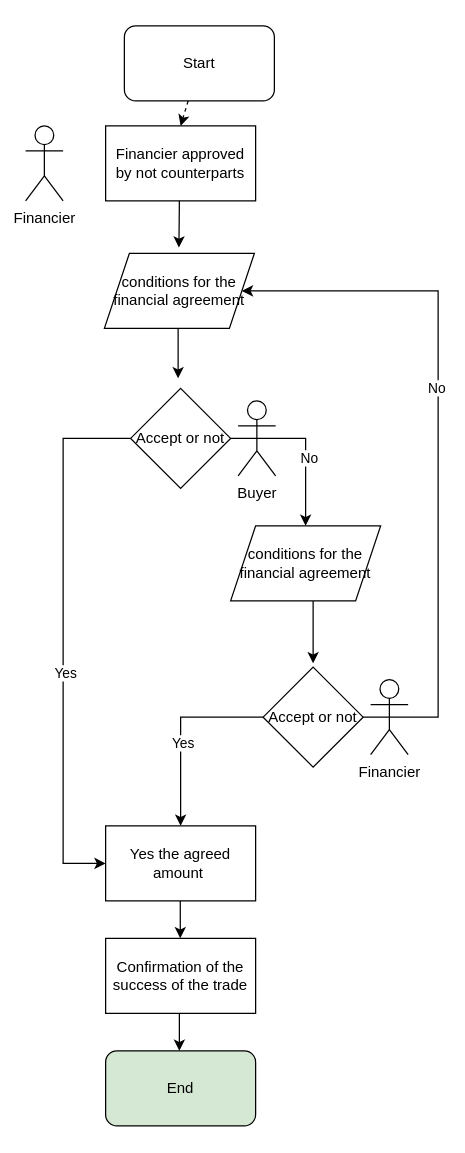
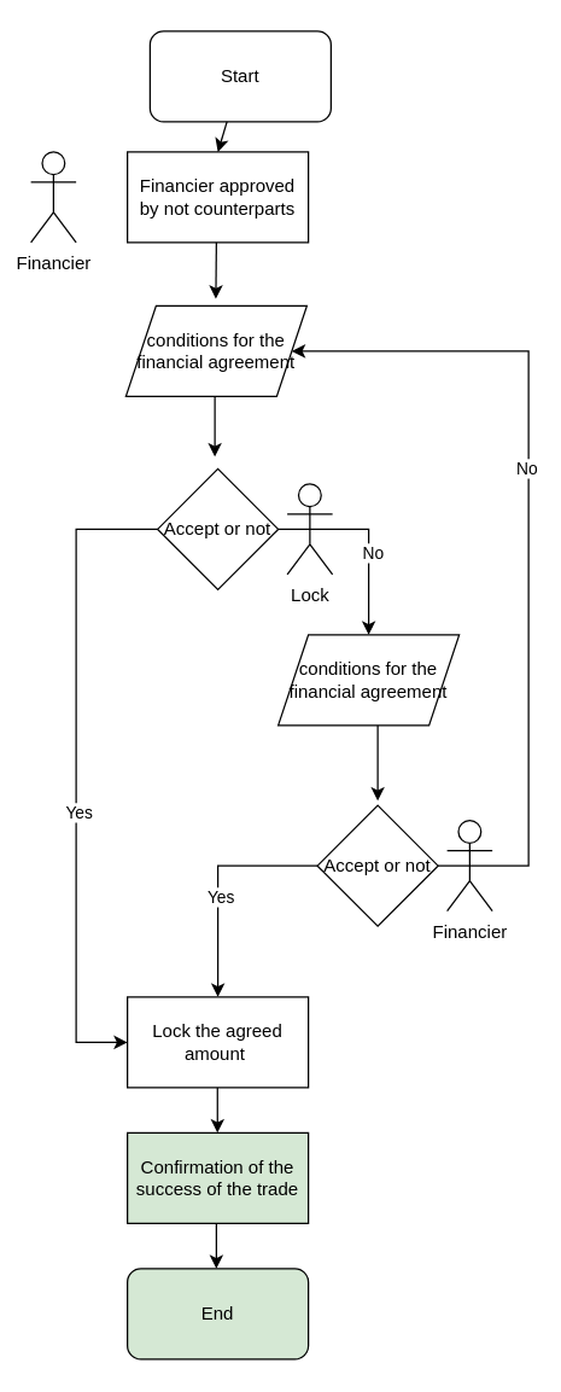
- <mxCell id="5" value="" style="endArrow=classic;html=1;rounded=0;entryX=0.5;entryY=0;entryDx=0;entryDy=0;dashed=1;" parent="1" source="2" target="4" edge="1"><mxGeometry width="50" height="50" relative="1" as="geometry"><mxPoint x="110" y="150" as="sourcePoint" /><mxPoint x="160" y="100" as="targetPoint" /></mxGeometry></mxCell>
+ <mxCell id="5" value="" style="endArrow=classic;html=1;rounded=0;entryX=0.5;entryY=0;entryDx=0;entryDy=0;" parent="1" source="2" target="4" edge="1"><mxGeometry width="50" height="50" relative="1" as="geometry"><mxPoint x="110" y="150" as="sourcePoint" /><mxPoint x="160" y="100" as="targetPoint" /></mxGeometry></mxCell>
- <mxCell id="10" value="Buyer" style="shape=umlActor;verticalLabelPosition=bottom;verticalAlign=top;html=1;outlineConnect=0;" vertex="1" parent="1"><mxGeometry x="190" y="320" width="30" height="60" as="geometry" /></mxCell>
+ <mxCell id="10" value="Lock" style="shape=umlActor;verticalLabelPosition=bottom;verticalAlign=top;html=1;outlineConnect=0;" vertex="1" parent="1"><mxGeometry x="190" y="320" width="30" height="60" as="geometry" /></mxCell>
- <mxCell id="24" value="Yes the agreed amount&amp;nbsp;" style="rounded=0;whiteSpace=wrap;html=1;" vertex="1" parent="1"><mxGeometry x="84" y="660" width="120" height="60" as="geometry" /></mxCell>
+ <mxCell id="24" value="Lock the agreed amount&amp;nbsp;" style="rounded=0;whiteSpace=wrap;html=1;" vertex="1" parent="1"><mxGeometry x="84" y="660" width="120" height="60" as="geometry" /></mxCell>
- <mxCell id="25" value="Confirmation of the success of the trade" style="rounded=0;whiteSpace=wrap;html=1;" vertex="1" parent="1"><mxGeometry x="84" y="750" width="120" height="60" as="geometry" /></mxCell>
+ <mxCell id="25" value="Confirmation of the success of the trade" style="rounded=0;whiteSpace=wrap;html=1;fillColor=#d5e8d4;" vertex="1" parent="1"><mxGeometry x="84" y="750" width="120" height="60" as="geometry" /></mxCell>
